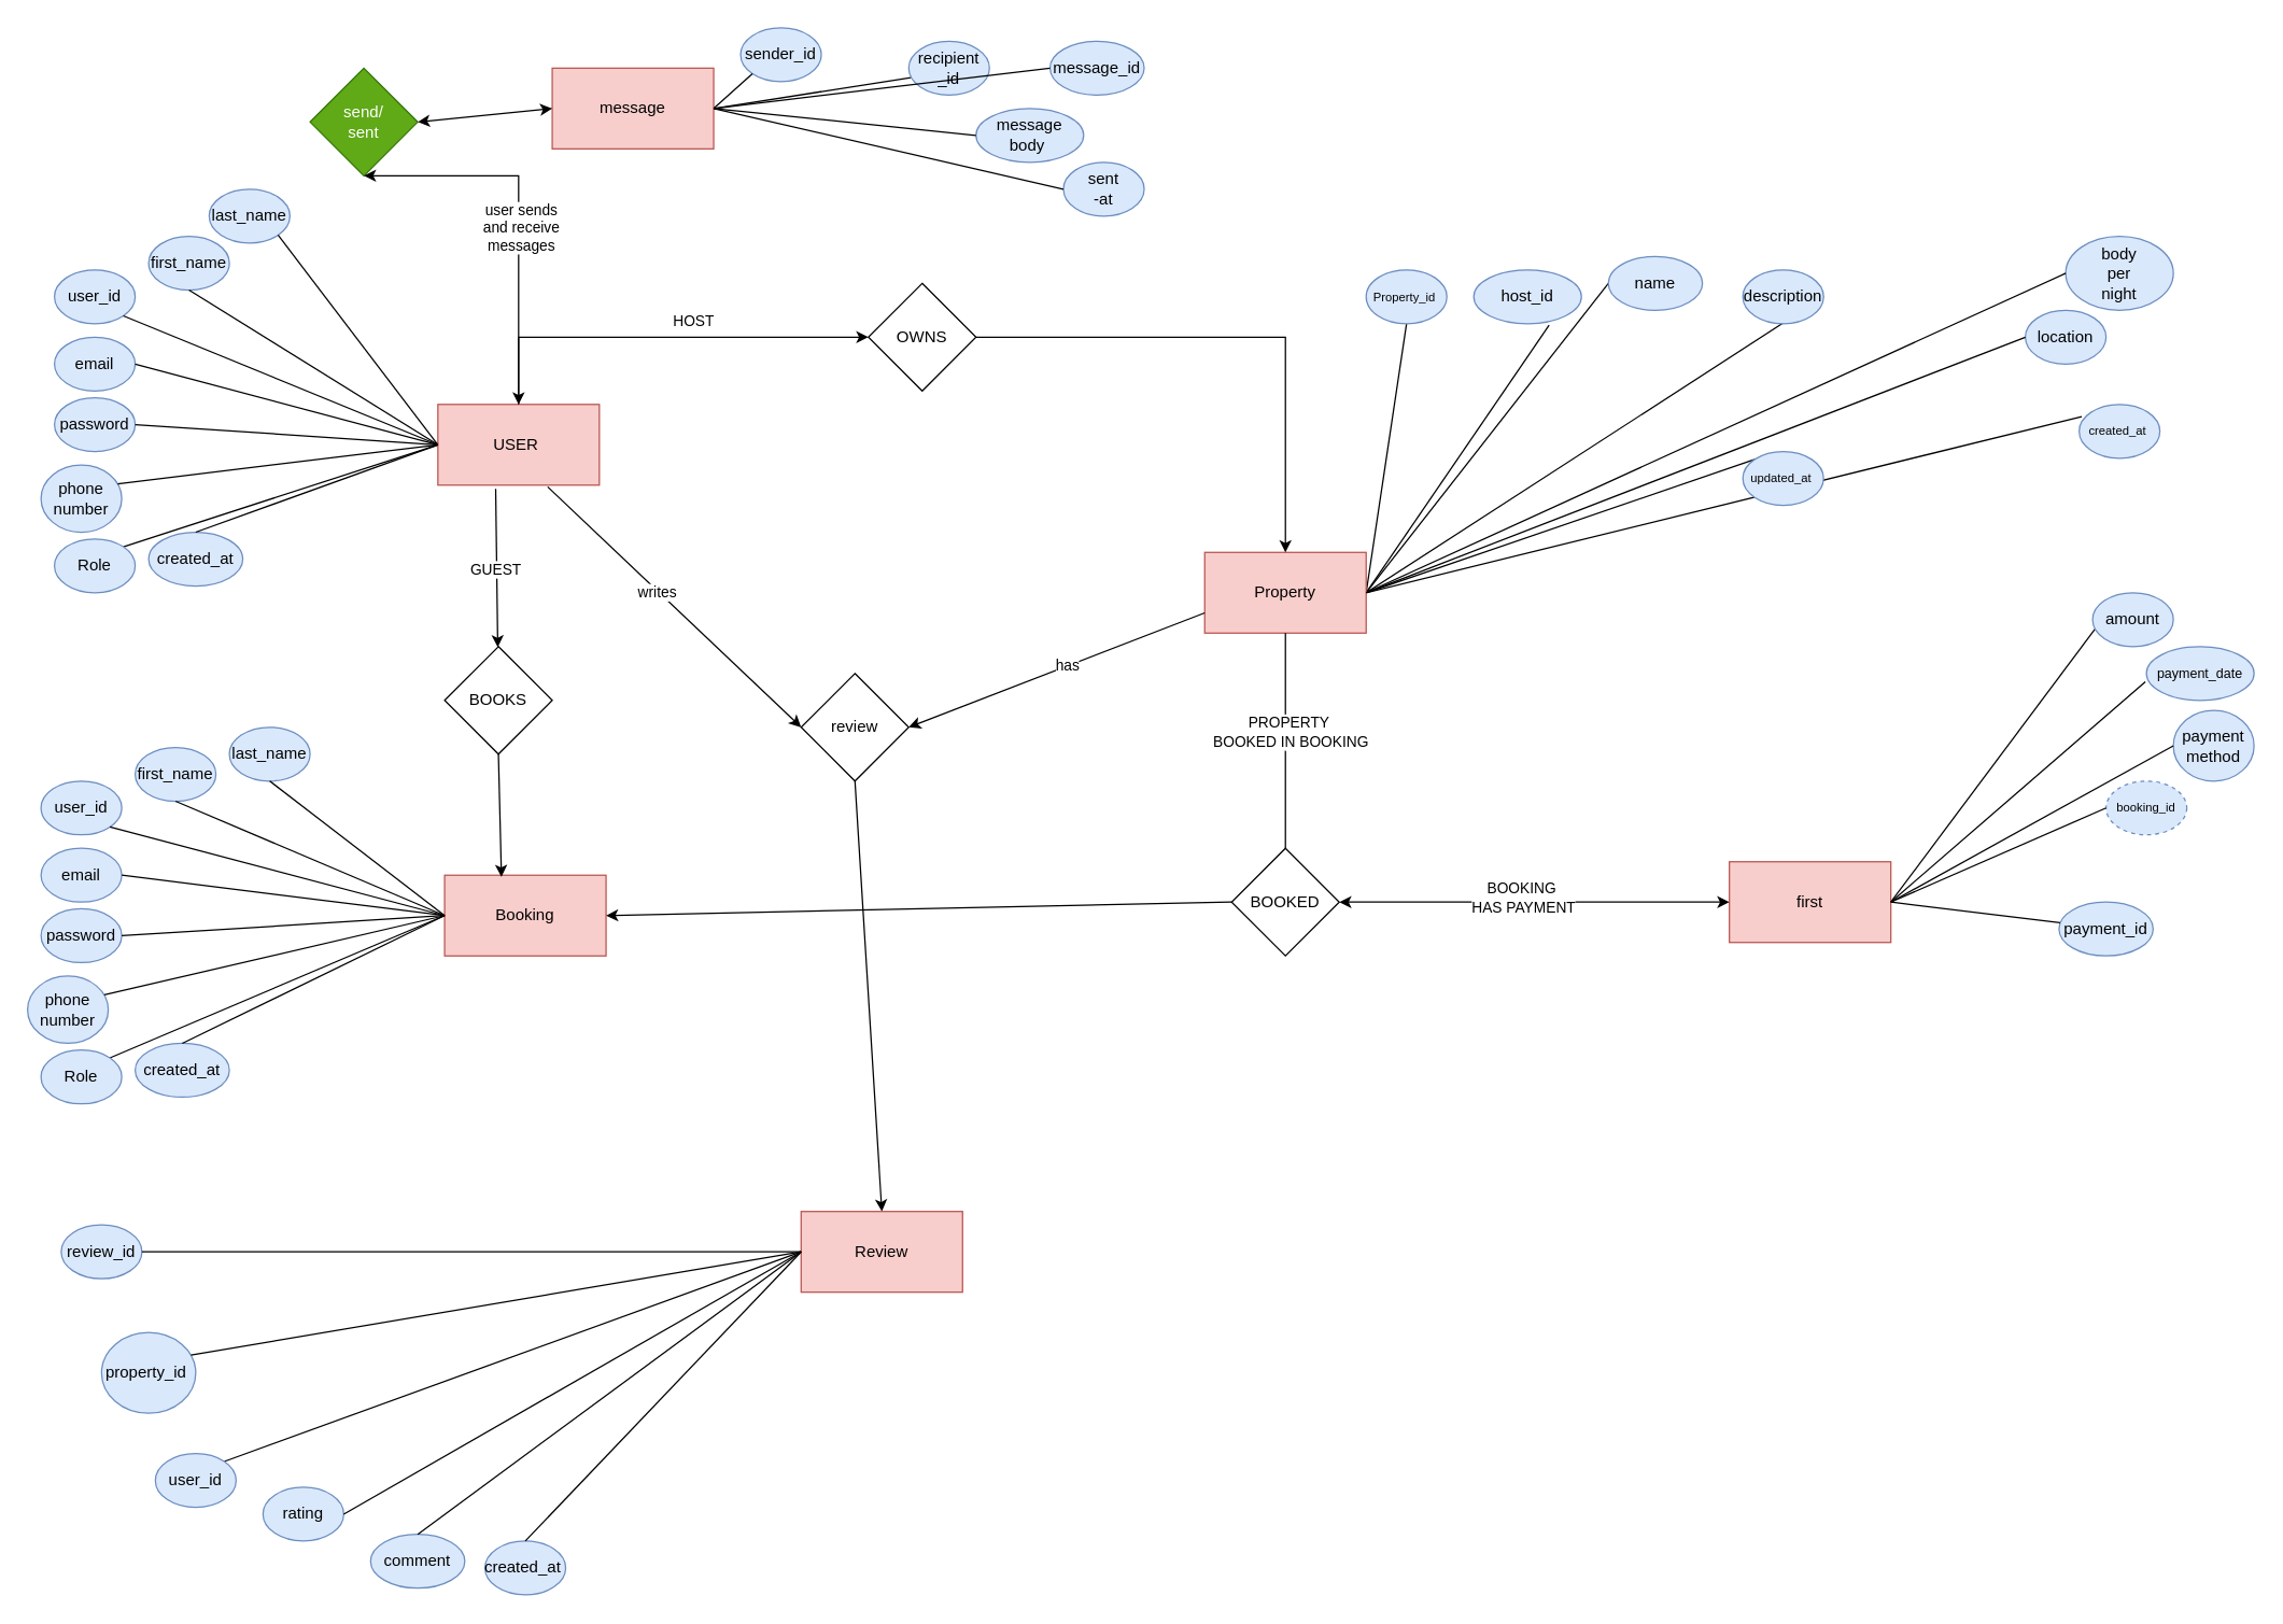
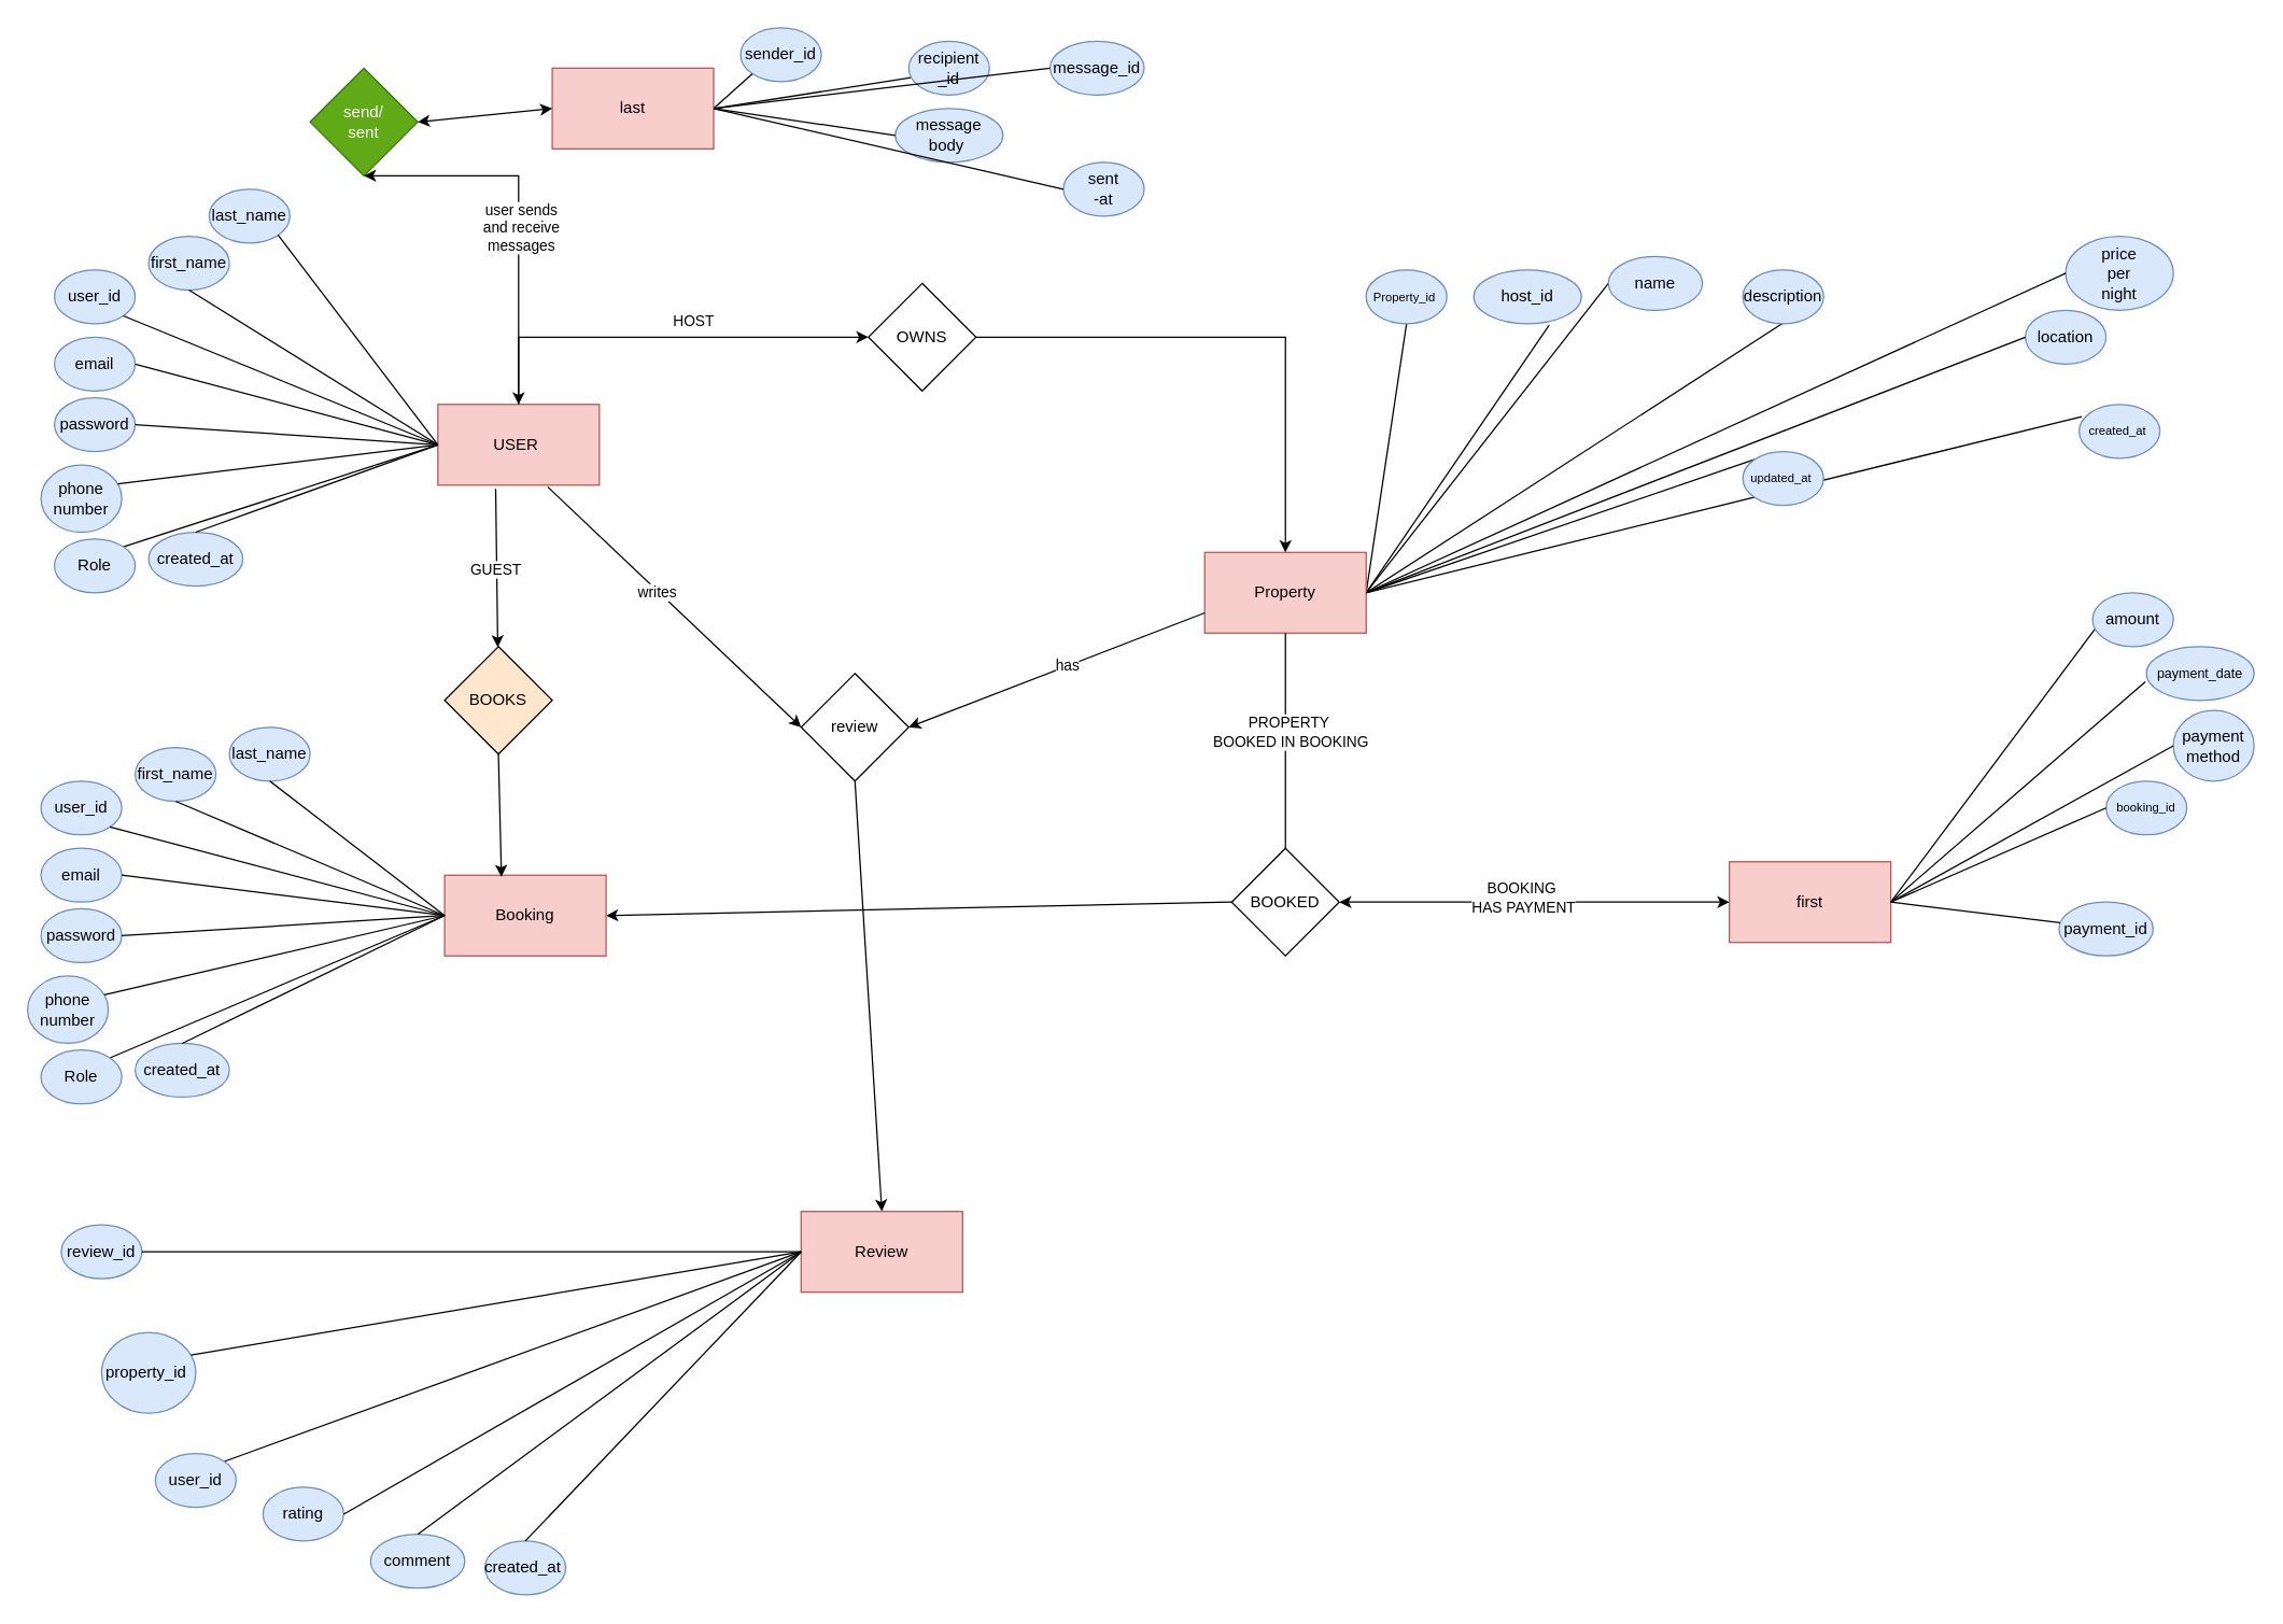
- <mxCell id="79" value="message" style="rounded=0;whiteSpace=wrap;html=1;fillColor=#f8cecc;strokeColor=#b85450;direction=west;" vertex="1" parent="1"><mxGeometry x="410" y="50" width="120" height="60" as="geometry" /></mxCell>
+ <mxCell id="79" value="last" style="rounded=0;whiteSpace=wrap;html=1;fillColor=#f8cecc;strokeColor=#b85450;direction=west;" vertex="1" parent="1"><mxGeometry x="410" y="50" width="120" height="60" as="geometry" /></mxCell>
- <mxCell id="83" value="message&lt;div&gt;body&amp;nbsp;&lt;/div&gt;" style="ellipse;whiteSpace=wrap;html=1;fillColor=#dae8fc;strokeColor=#6c8ebf;" vertex="1" parent="1"><mxGeometry x="725" y="80" width="80" height="40" as="geometry" /></mxCell>
+ <mxCell id="83" value="message&lt;div&gt;body&amp;nbsp;&lt;/div&gt;" style="ellipse;whiteSpace=wrap;html=1;fillColor=#dae8fc;strokeColor=#6c8ebf;" vertex="1" parent="1"><mxGeometry x="665" y="80" width="80" height="40" as="geometry" /></mxCell>
- <mxCell id="28" value="body&lt;div&gt;per&lt;/div&gt;&lt;div&gt;night&lt;/div&gt;" style="ellipse;whiteSpace=wrap;html=1;fillColor=#dae8fc;strokeColor=#6c8ebf;" vertex="1" parent="1"><mxGeometry x="1535" y="175" width="80" height="55" as="geometry" /></mxCell>
+ <mxCell id="28" value="price&lt;div&gt;per&lt;/div&gt;&lt;div&gt;night&lt;/div&gt;" style="ellipse;whiteSpace=wrap;html=1;fillColor=#dae8fc;strokeColor=#6c8ebf;" vertex="1" parent="1"><mxGeometry x="1535" y="175" width="80" height="55" as="geometry" /></mxCell>
- <mxCell id="93" value="BOOKS" style="rhombus;whiteSpace=wrap;html=1;" vertex="1" parent="1"><mxGeometry x="330" y="480" width="80" height="80" as="geometry" /></mxCell>
+ <mxCell id="93" value="BOOKS" style="rhombus;whiteSpace=wrap;html=1;fillColor=#ffe6cc;" vertex="1" parent="1"><mxGeometry x="330" y="480" width="80" height="80" as="geometry" /></mxCell>
- <mxCell id="57" value="booking_id" style="ellipse;whiteSpace=wrap;html=1;fillColor=#dae8fc;strokeColor=#6c8ebf;fontSize=9;dashed=1;" vertex="1" parent="1"><mxGeometry x="1565" y="580" width="60" height="40" as="geometry" /></mxCell>
+ <mxCell id="57" value="booking_id" style="ellipse;whiteSpace=wrap;html=1;fillColor=#dae8fc;strokeColor=#6c8ebf;fontSize=9;" vertex="1" parent="1"><mxGeometry x="1565" y="580" width="60" height="40" as="geometry" /></mxCell>
